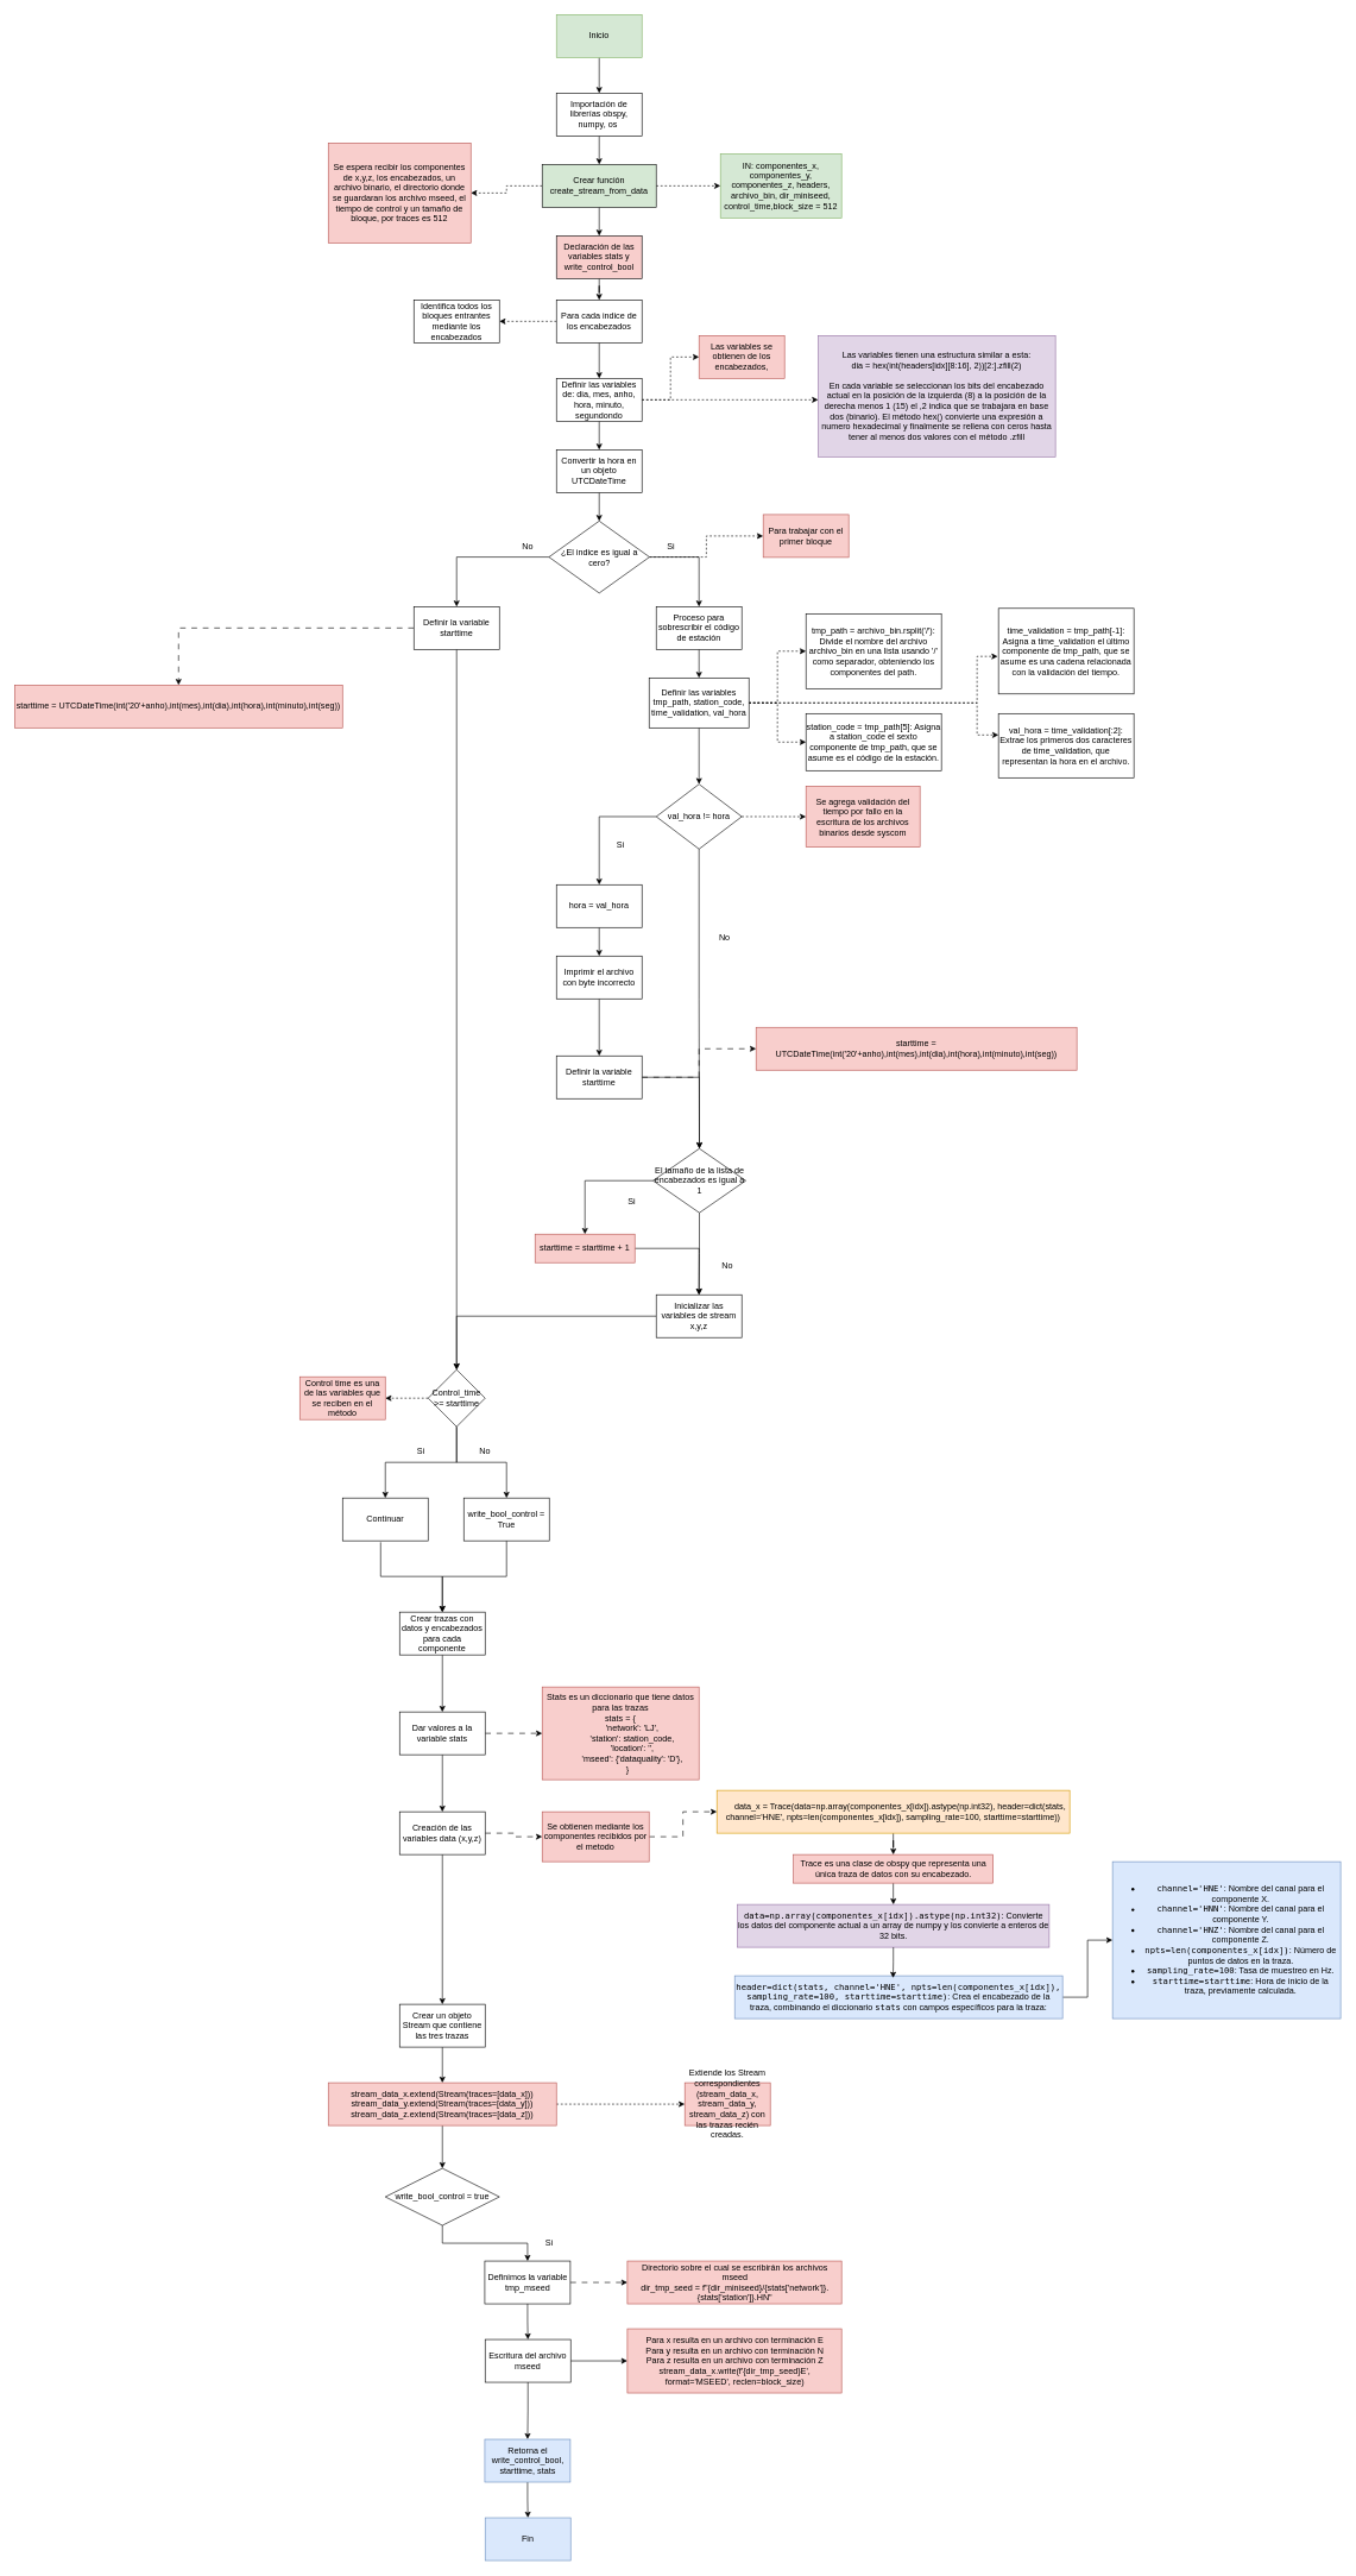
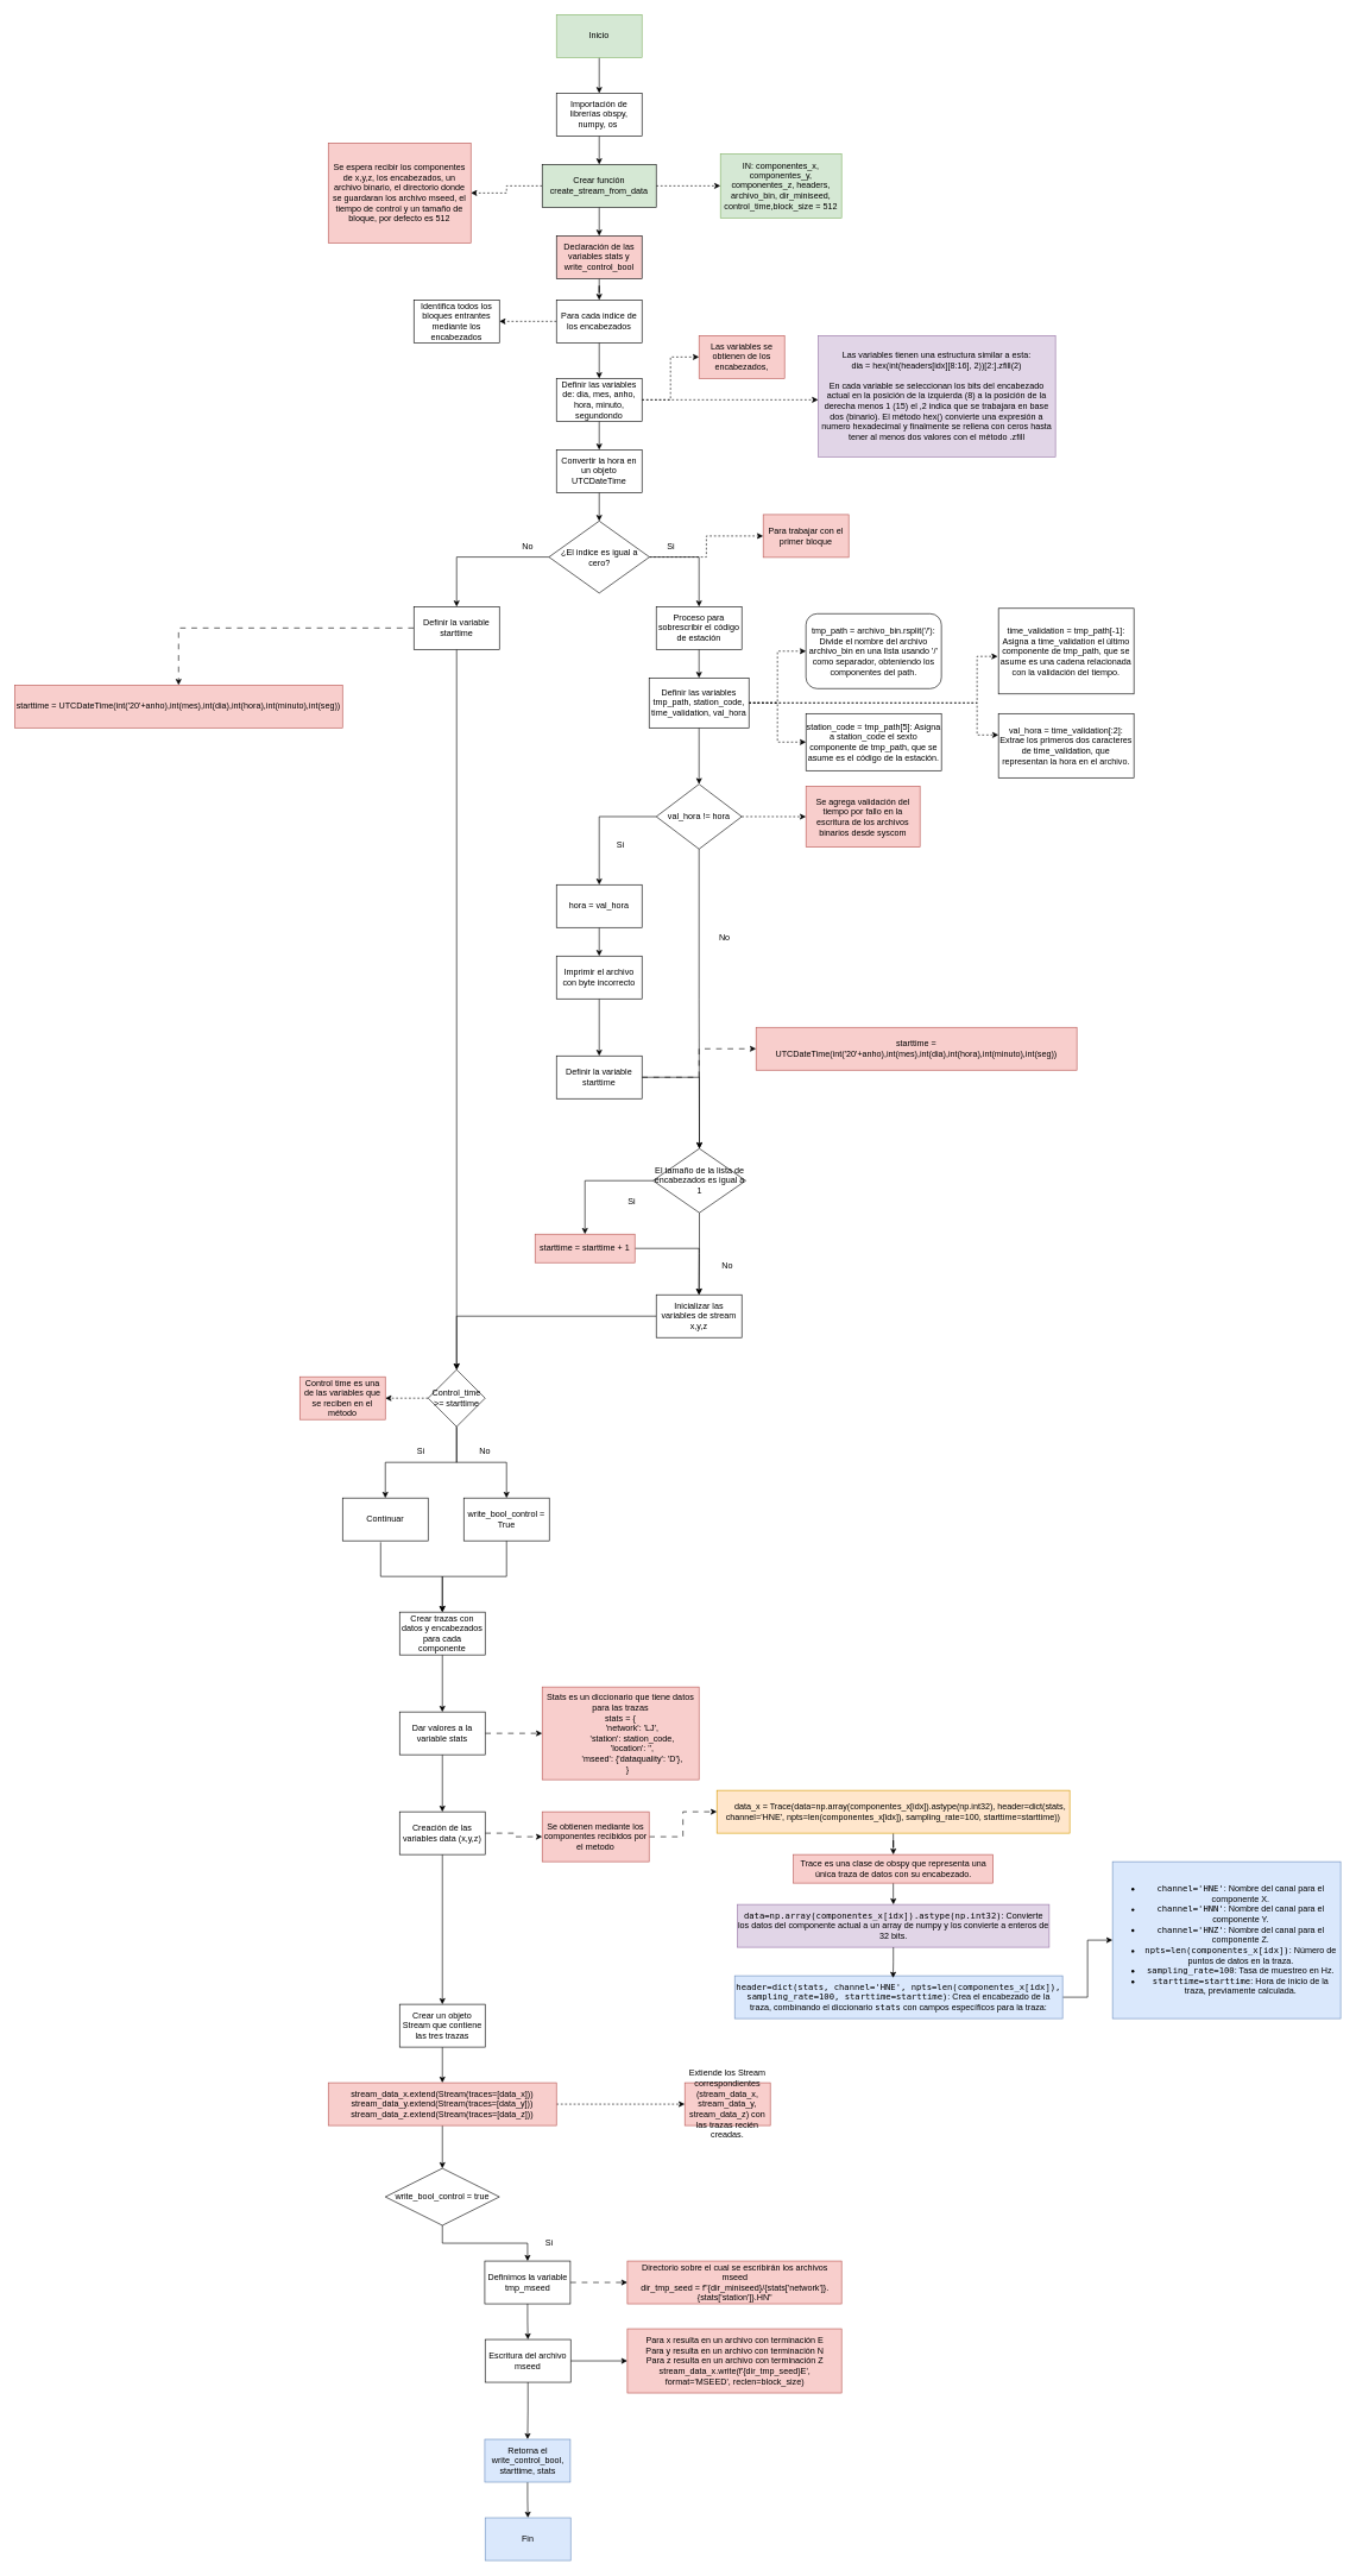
- <mxCell id="8" value="&lt;div&gt;Se espera recibir los componentes de x,y,z, los encabezados, un archivo binario, el directorio donde se guardaran los archivo mseed, el tiempo de control y un tamaño de bloque, por traces es 512&lt;br&gt;&lt;/div&gt;" style="whiteSpace=wrap;html=1;rounded=0;fillColor=#f8cecc;strokeColor=#b85450;" vertex="1" parent="1"><mxGeometry x="460" y="200" width="200" height="140" as="geometry" /></mxCell>
+ <mxCell id="8" value="&lt;div&gt;Se espera recibir los componentes de x,y,z, los encabezados, un archivo binario, el directorio donde se guardaran los archivo mseed, el tiempo de control y un tamaño de bloque, por defecto es 512&lt;br&gt;&lt;/div&gt;" style="whiteSpace=wrap;html=1;rounded=0;fillColor=#f8cecc;strokeColor=#b85450;" vertex="1" parent="1"><mxGeometry x="460" y="200" width="200" height="140" as="geometry" /></mxCell>
- <mxCell id="40" value="tmp_path = archivo_bin.rsplit('/'): Divide el nombre del archivo archivo_bin en una lista usando '/' como separador, obteniendo los componentes del path." style="whiteSpace=wrap;html=1;rounded=0;" vertex="1" parent="1"><mxGeometry x="1130" y="860" width="190" height="105" as="geometry" /></mxCell>
+ <mxCell id="40" value="tmp_path = archivo_bin.rsplit('/'): Divide el nombre del archivo archivo_bin en una lista usando '/' como separador, obteniendo los componentes del path." style="whiteSpace=wrap;html=1;rounded=1;" vertex="1" parent="1"><mxGeometry x="1130" y="860" width="190" height="105" as="geometry" /></mxCell>
